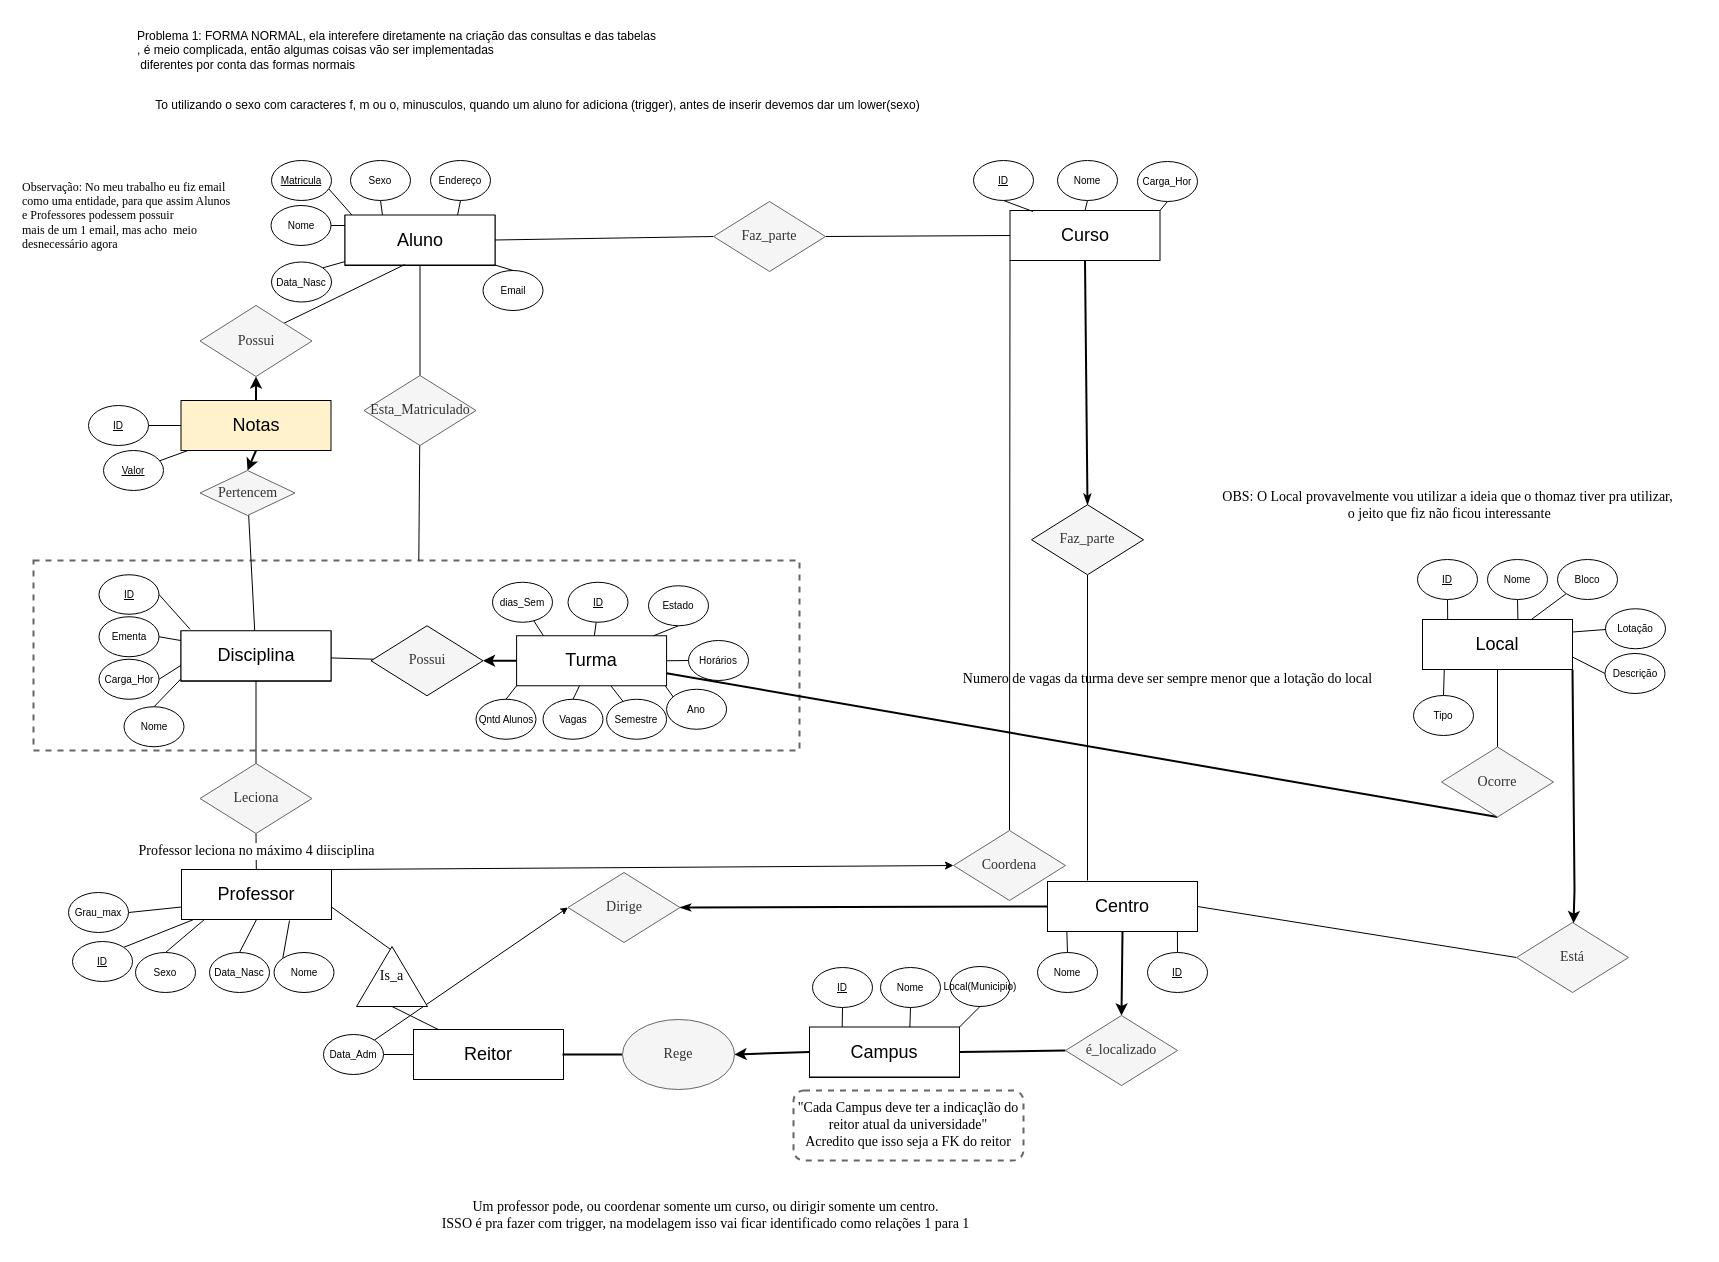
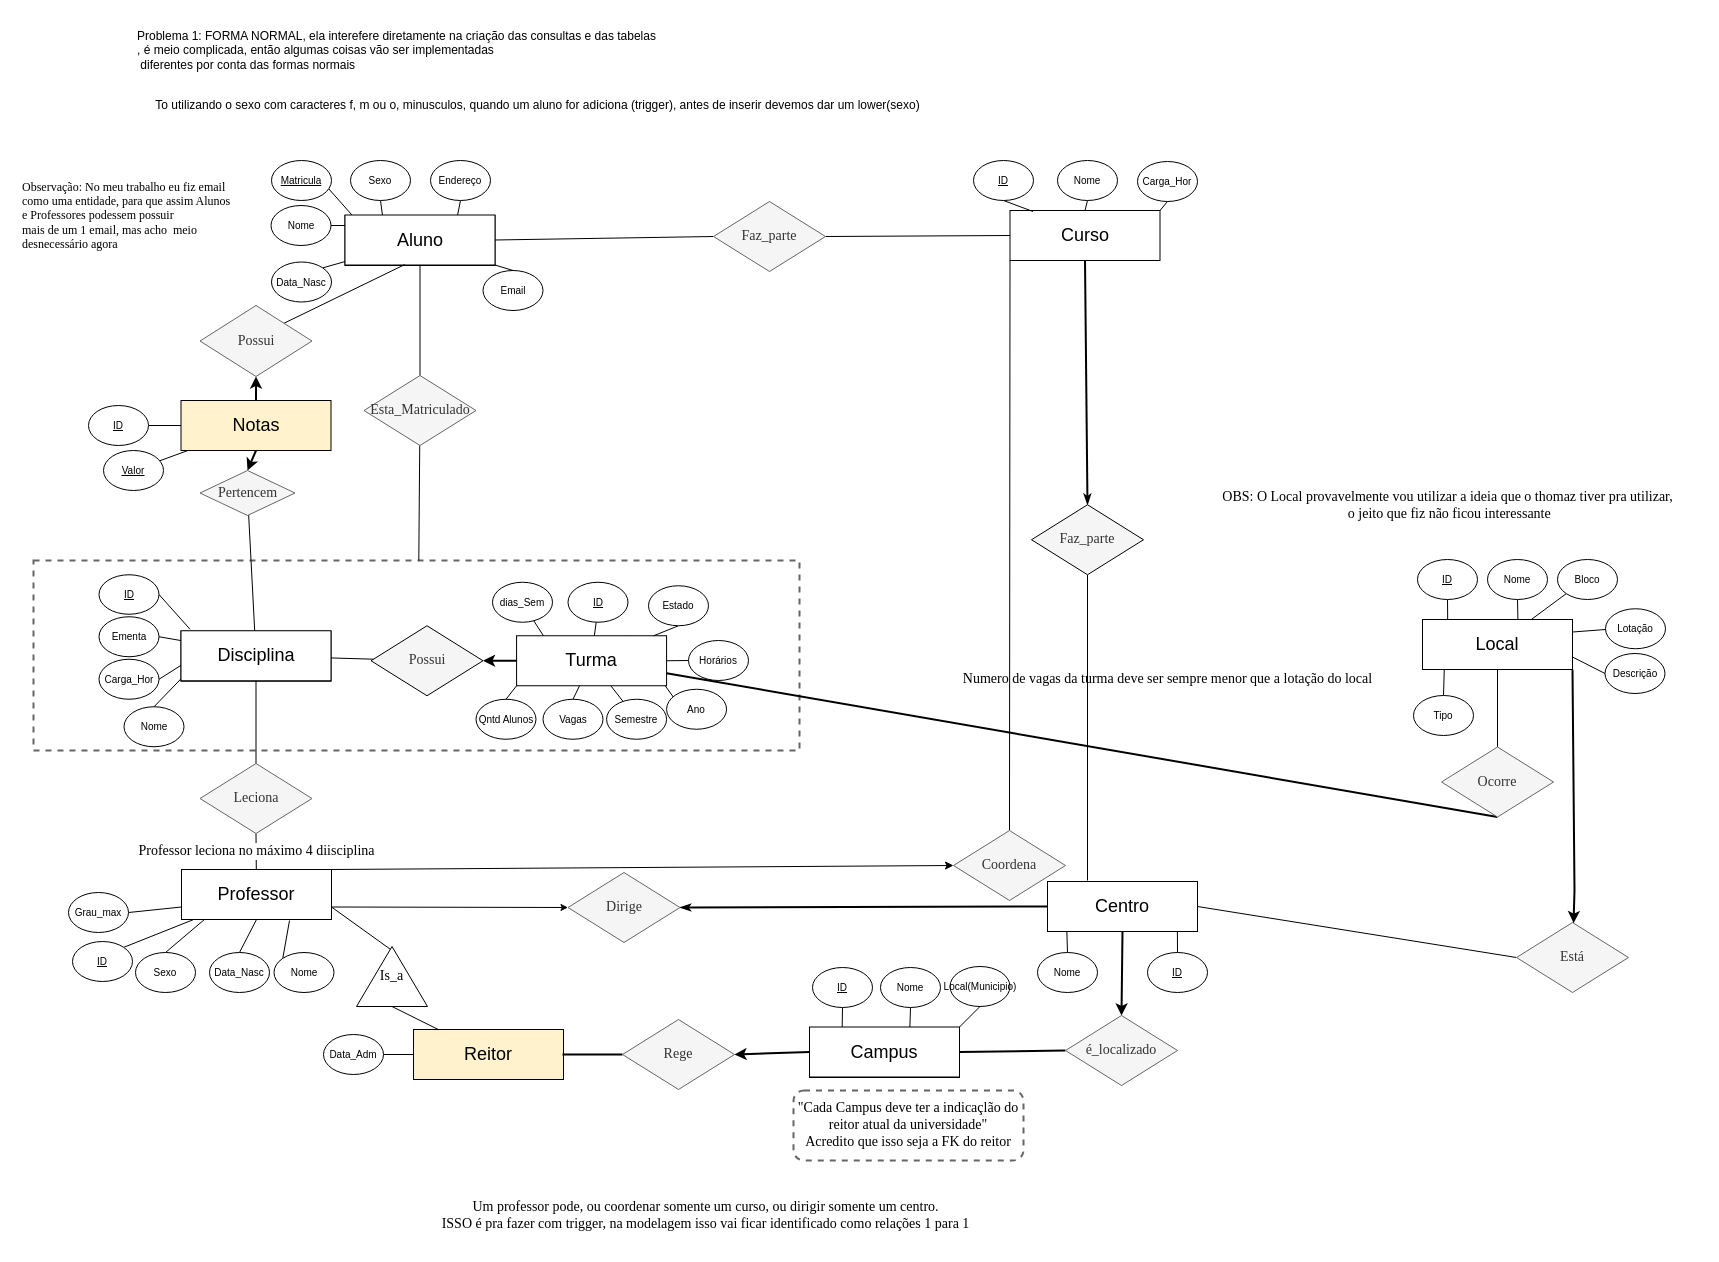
- <mxCell id="90" style="edgeStyle=none;rounded=0;orthogonalLoop=1;jettySize=auto;html=1;exitX=0;exitY=0.5;exitDx=0;exitDy=0;strokeWidth=1;fontFamily=Tahoma;fontSize=14;startArrow=classic;startFill=1;endArrow=none;endFill=0;startSize=5;" parent="1" source="91" target="104" edge="1"><mxGeometry relative="1" as="geometry" /></mxCell>
+ <mxCell id="90" style="edgeStyle=none;rounded=0;orthogonalLoop=1;jettySize=auto;html=1;exitX=0;exitY=0.5;exitDx=0;exitDy=0;entryX=1;entryY=0.75;entryDx=0;entryDy=0;strokeWidth=1;fontFamily=Tahoma;fontSize=14;startArrow=classic;startFill=1;endArrow=none;endFill=0;startSize=5;" parent="1" source="91" target="75" edge="1"><mxGeometry relative="1" as="geometry" /></mxCell>
- <mxCell id="98" value="&lt;div style=&quot;font-size: 18px;&quot;&gt;Reitor&lt;/div&gt;" style="rounded=0;whiteSpace=wrap;html=1;" parent="1" vertex="1"><mxGeometry x="413" y="1029" width="150" height="50" as="geometry" /></mxCell>
+ <mxCell id="98" value="&lt;div style=&quot;font-size: 18px;&quot;&gt;Reitor&lt;/div&gt;" style="rounded=0;whiteSpace=wrap;html=1;fillColor=#fff2cc;" parent="1" vertex="1"><mxGeometry x="413" y="1029" width="150" height="50" as="geometry" /></mxCell>
- <mxCell id="106" value="&lt;font face=&quot;Tahoma&quot;&gt;&lt;span style=&quot;font-size: 14px;&quot;&gt;Rege&lt;/span&gt;&lt;/font&gt;" style="ellipse;whiteSpace=wrap;html=1;glass=0;sketch=0;strokeColor=#666666;fontSize=10;fillColor=#f5f5f5;fontColor=#333333;" parent="1" vertex="1"><mxGeometry x="622" y="1019" width="112" height="70" as="geometry" /></mxCell>
+ <mxCell id="106" value="&lt;font face=&quot;Tahoma&quot;&gt;&lt;span style=&quot;font-size: 14px;&quot;&gt;Rege&lt;/span&gt;&lt;/font&gt;" style="rhombus;whiteSpace=wrap;html=1;rounded=0;glass=0;sketch=0;strokeColor=#666666;fontSize=10;fillColor=#f5f5f5;fontColor=#333333;" parent="1" vertex="1"><mxGeometry x="622" y="1019" width="112" height="70" as="geometry" /></mxCell>
